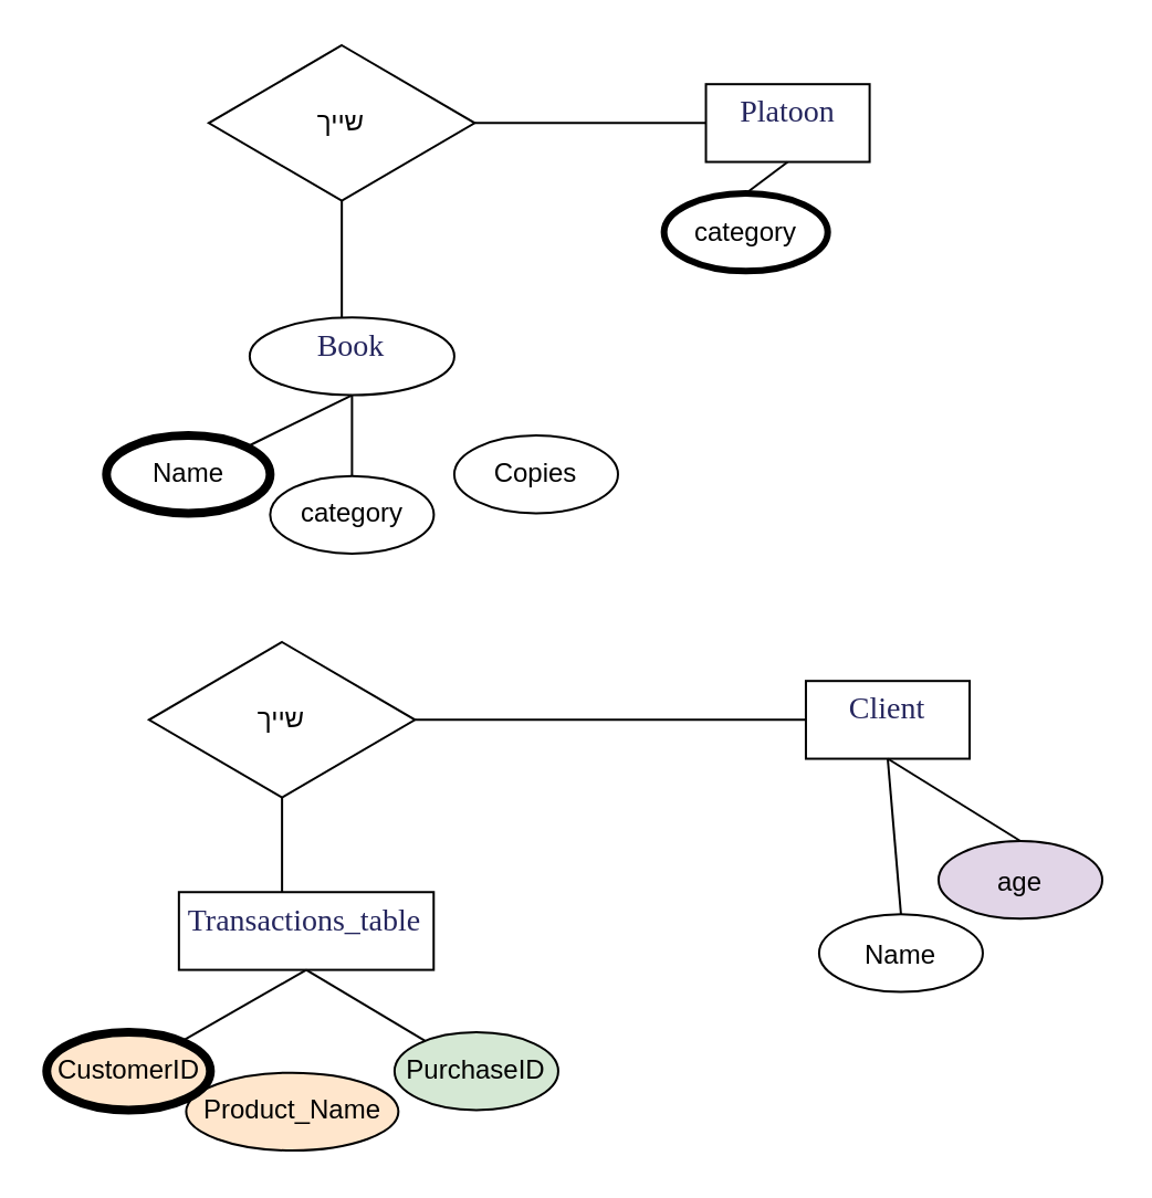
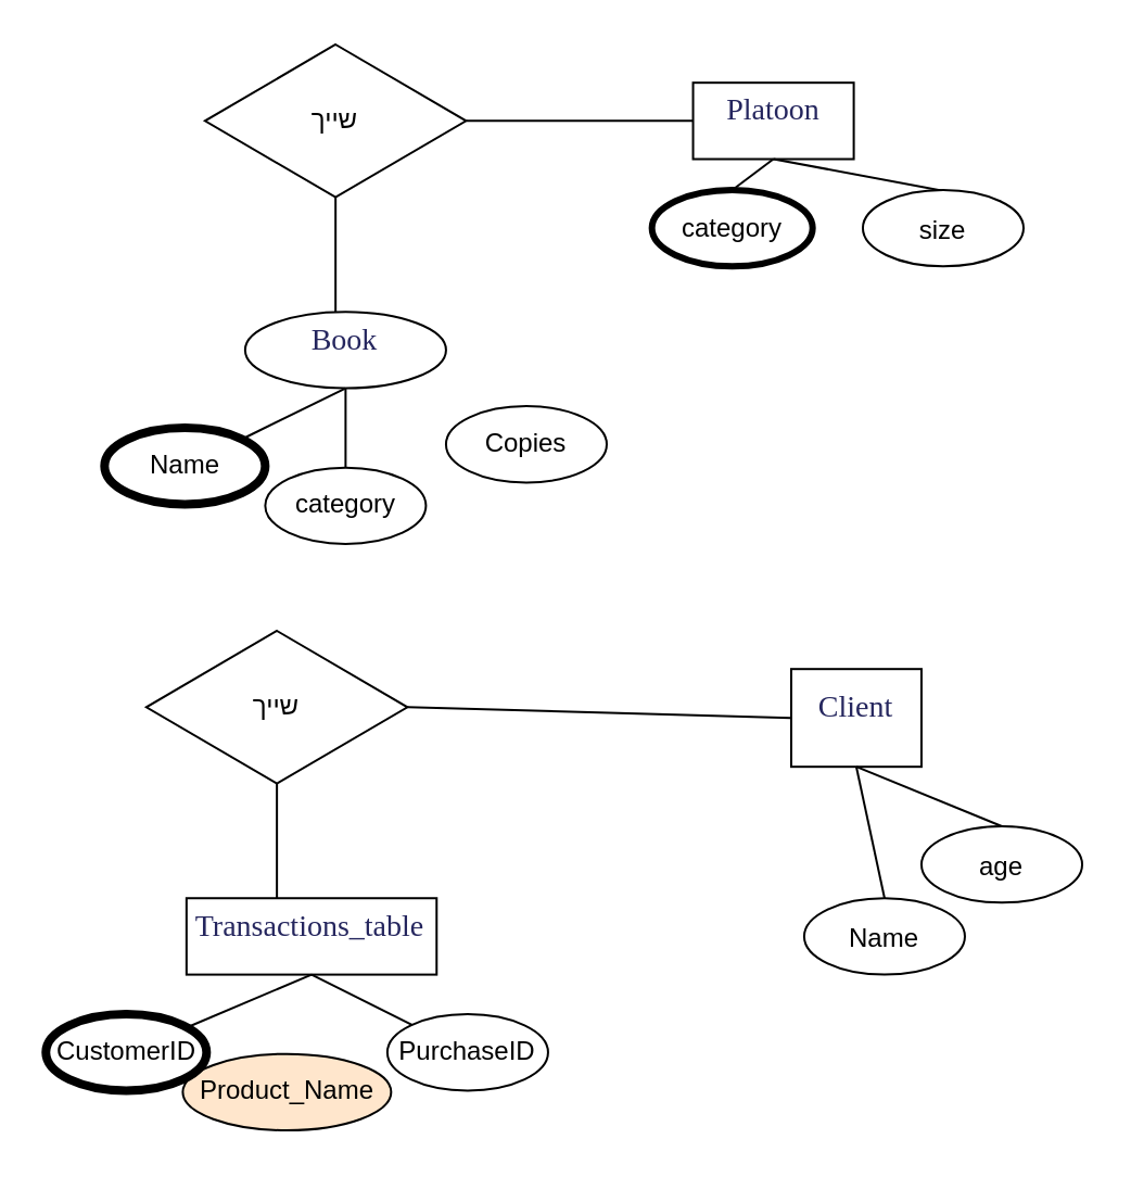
+ <mxCell id="15" value="" style="endArrow=none;html=1;rounded=0;entryX=0.5;entryY=1;entryDx=0;entryDy=0;exitX=1;exitY=0;exitDx=0;exitDy=0;" edge="1" source="16" parent="2" target="3"><mxGeometry width="50" height="50" relative="1" as="geometry"><mxPoint x="407.148" y="201.585" as="sourcePoint" /><mxPoint x="435.139" y="61.083" as="targetPoint" /></mxGeometry></mxCell>
+ <mxCell id="16" value="&lt;p style=&quot;line-height: 0%;&quot;&gt;size&lt;/p&gt;" style="ellipse;whiteSpace=wrap;html=1;strokeWidth=1;" vertex="1" parent="2"><mxGeometry x="349.314" y="66.972" width="74.026" height="35.176" as="geometry" /></mxCell>
- <mxCell id="10" value="Copies" style="ellipse;whiteSpace=wrap;html=1;" vertex="1" parent="2"><mxGeometry x="157.307" y="176.558" width="74.026" height="35.176" as="geometry" /></mxCell>
+ <mxCell id="10" value="Copies" style="ellipse;whiteSpace=wrap;html=1;" vertex="1" parent="2"><mxGeometry x="157.307" y="166.558" width="74.026" height="35.176" as="geometry" /></mxCell>
- <mxCell id="19" value="&lt;h3 style=&quot;padding: 0px 0px 10px; margin: 0px; box-sizing: border-box; font-family: EuclidCircularA-Medium; font-size: 14px; line-height: 20px; color: rgb(37, 38, 94); font-weight: 500; text-align: start;&quot; class=&quot;table-name&quot;&gt;Client&lt;/h3&gt;" style="rounded=0;whiteSpace=wrap;html=1;" vertex="1" parent="18"><mxGeometry x="343.337" y="17.588" width="74.026" height="35.176" as="geometry" /></mxCell>
+ <mxCell id="19" value="&lt;h3 style=&quot;padding: 0px 0px 10px; margin: 0px; box-sizing: border-box; font-family: EuclidCircularA-Medium; font-size: 14px; line-height: 20px; color: rgb(37, 38, 94); font-weight: 500; text-align: start;&quot; class=&quot;table-name&quot;&gt;Client&lt;/h3&gt;" style="rounded=0;whiteSpace=wrap;html=1;" vertex="1" parent="18"><mxGeometry x="343.337" y="17.588" width="60" height="45" as="geometry" /></mxCell>
- <mxCell id="31" value="&lt;p style=&quot;line-height: 0%;&quot;&gt;age&lt;br&gt;&lt;/p&gt;" style="ellipse;whiteSpace=wrap;html=1;strokeWidth=1;fillColor=#e1d5e7;" vertex="1" parent="17"><mxGeometry x="403.344" y="90.002" width="74.026" height="35.176" as="geometry" /></mxCell>
+ <mxCell id="31" value="&lt;p style=&quot;line-height: 0%;&quot;&gt;age&lt;br&gt;&lt;/p&gt;" style="ellipse;whiteSpace=wrap;html=1;strokeWidth=1;" vertex="1" parent="17"><mxGeometry x="403.344" y="90.002" width="74.026" height="35.176" as="geometry" /></mxCell>
- <mxCell id="23" value="&lt;h3 style=&quot;padding: 0px 0px 10px; margin: 0px; box-sizing: border-box; font-family: EuclidCircularA-Medium; font-size: 14px; line-height: 20px; color: rgb(37, 38, 94); font-weight: 500; text-align: start;&quot; class=&quot;table-name&quot;&gt;Transactions_table&lt;/h3&gt;" style="rounded=0;whiteSpace=wrap;html=1;" vertex="1" parent="18"><mxGeometry x="59.78" y="113.12" width="115.22" height="35.18" as="geometry" /></mxCell>
+ <mxCell id="23" value="&lt;h3 style=&quot;padding: 0px 0px 10px; margin: 0px; box-sizing: border-box; font-family: EuclidCircularA-Medium; font-size: 14px; line-height: 20px; color: rgb(37, 38, 94); font-weight: 500; text-align: start;&quot; class=&quot;table-name&quot;&gt;Transactions_table&lt;/h3&gt;" style="rounded=0;whiteSpace=wrap;html=1;" vertex="1" parent="18"><mxGeometry x="64.78" y="123.12" width="115.22" height="35.18" as="geometry" /></mxCell>
- <mxCell id="26" value="&lt;p style=&quot;line-height: 160%;&quot;&gt;CustomerID&lt;br&gt;&lt;/p&gt;" style="ellipse;whiteSpace=wrap;html=1;strokeWidth=4;fillColor=#ffe6cc;" vertex="1" parent="18"><mxGeometry y="176.557" width="74.026" height="35.176" as="geometry" /></mxCell>
+ <mxCell id="26" value="&lt;p style=&quot;line-height: 160%;&quot;&gt;CustomerID&lt;br&gt;&lt;/p&gt;" style="ellipse;whiteSpace=wrap;html=1;strokeWidth=4;" vertex="1" parent="18"><mxGeometry y="176.557" width="74.026" height="35.176" as="geometry" /></mxCell>
- <mxCell id="24" value="PurchaseID" style="ellipse;whiteSpace=wrap;html=1;fillColor=#d5e8d4;" vertex="1" parent="18"><mxGeometry x="157.307" y="176.558" width="74.026" height="35.176" as="geometry" /></mxCell>
+ <mxCell id="24" value="PurchaseID" style="ellipse;whiteSpace=wrap;html=1;" vertex="1" parent="18"><mxGeometry x="157.307" y="176.558" width="74.026" height="35.176" as="geometry" /></mxCell>
